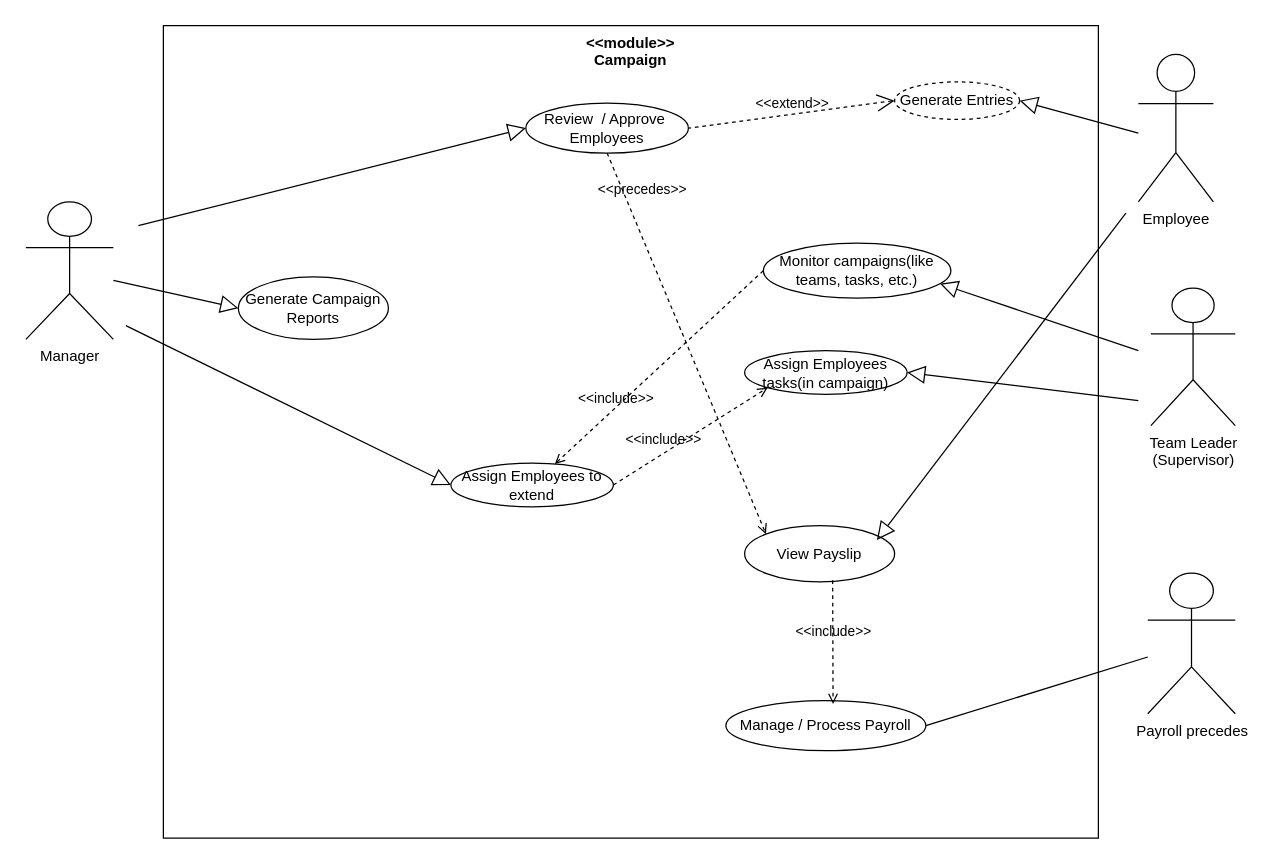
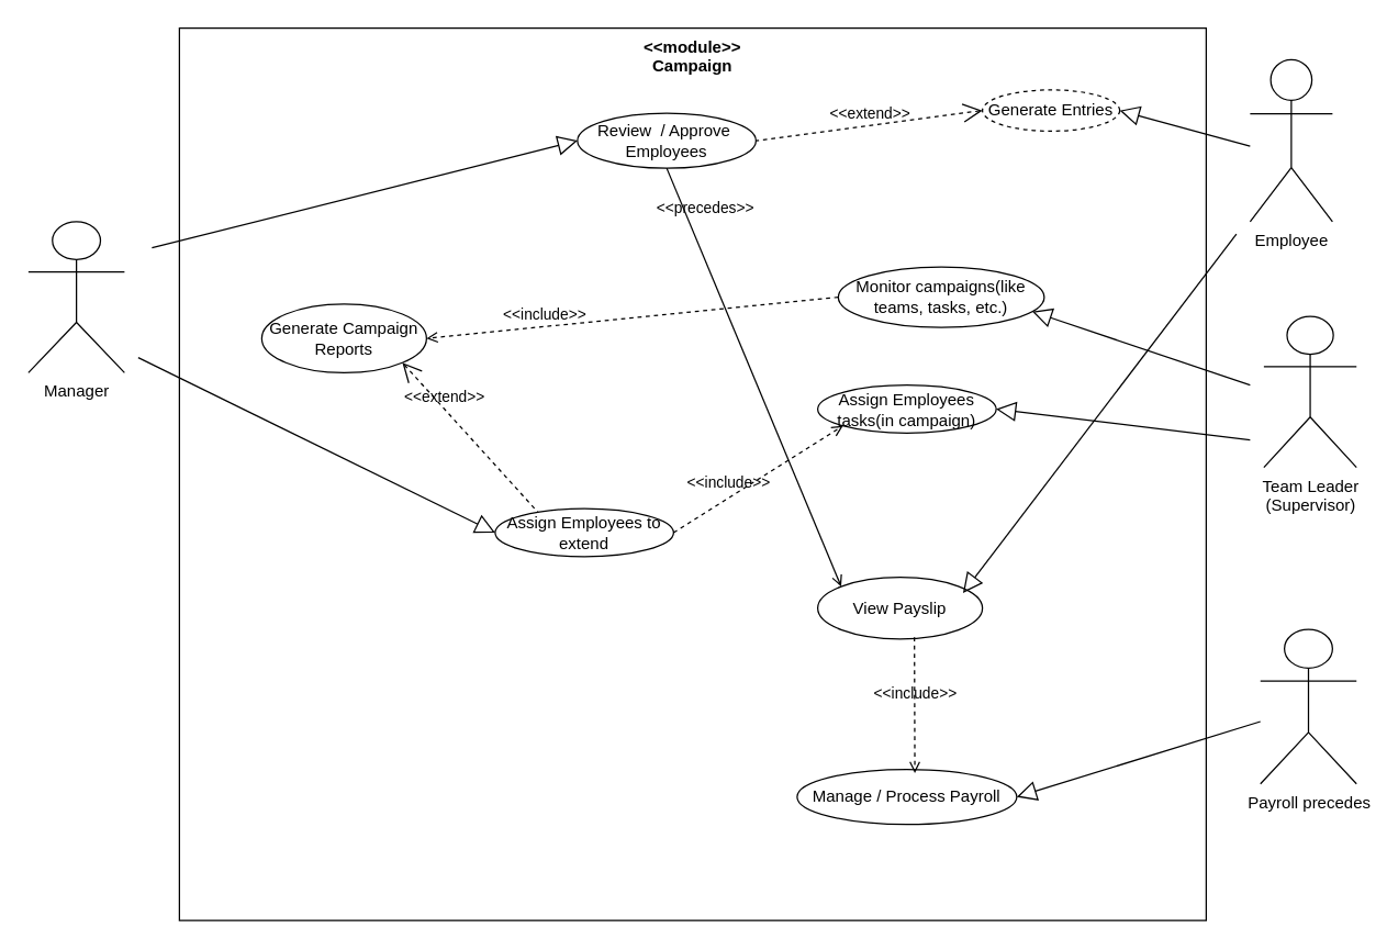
- <mxCell id="19" value="" style="edgeStyle=none;html=1;endArrow=block;endFill=0;endSize=12;verticalAlign=bottom;rounded=0;entryX=0;entryY=0.5;entryDx=0;entryDy=0;" parent="1" source="3" target="11" edge="1"><mxGeometry width="160" relative="1" as="geometry"><mxPoint x="330" y="223.995" as="sourcePoint" /><mxPoint x="450" y="199.45" as="targetPoint" /></mxGeometry></mxCell>
- <mxCell id="24" value="&amp;lt;&amp;lt;precedes&amp;gt;&amp;gt;" style="edgeStyle=none;html=1;endArrow=open;verticalAlign=bottom;dashed=1;labelBackgroundColor=none;rounded=0;entryX=0;entryY=0;entryDx=0;entryDy=0;exitX=0.5;exitY=1;exitDx=0;exitDy=0;" parent="1" source="7" target="13" edge="1"><mxGeometry x="-0.723" y="11" width="160" relative="1" as="geometry"><mxPoint x="510" y="130" as="sourcePoint" /><mxPoint x="700" y="260" as="targetPoint" /><mxPoint as="offset" /></mxGeometry></mxCell>
+ <mxCell id="24" value="&amp;lt;&amp;lt;precedes&amp;gt;&amp;gt;" style="edgeStyle=none;html=1;endArrow=open;verticalAlign=bottom;dashed=0;labelBackgroundColor=none;rounded=0;entryX=0;entryY=0;entryDx=0;entryDy=0;exitX=0.5;exitY=1;exitDx=0;exitDy=0;" parent="1" source="7" target="13" edge="1"><mxGeometry x="-0.723" y="11" width="160" relative="1" as="geometry"><mxPoint x="510" y="130" as="sourcePoint" /><mxPoint x="700" y="260" as="targetPoint" /><mxPoint as="offset" /></mxGeometry></mxCell>
- <mxCell id="20" value="&amp;lt;&amp;lt;include&amp;gt;&amp;gt;" style="edgeStyle=none;html=1;endArrow=open;verticalAlign=bottom;dashed=1;labelBackgroundColor=none;rounded=0;exitX=0;exitY=0.5;exitDx=0;exitDy=0;" parent="1" source="18" target="22" edge="1"><mxGeometry x="0.425" y="1" width="160" relative="1" as="geometry"><mxPoint x="630" y="242" as="sourcePoint" /><mxPoint x="480" y="250" as="targetPoint" /><mxPoint as="offset" /></mxGeometry></mxCell>
+ <mxCell id="20" value="&amp;lt;&amp;lt;include&amp;gt;&amp;gt;" style="edgeStyle=none;html=1;endArrow=open;verticalAlign=bottom;dashed=1;labelBackgroundColor=none;rounded=0;entryX=1;entryY=0.5;entryDx=0;entryDy=0;exitX=0;exitY=0.5;exitDx=0;exitDy=0;" parent="1" source="18" target="11" edge="1"><mxGeometry x="0.425" y="1" width="160" relative="1" as="geometry"><mxPoint x="630" y="242" as="sourcePoint" /><mxPoint x="480" y="250" as="targetPoint" /><mxPoint as="offset" /></mxGeometry></mxCell>
+ <mxCell id="12" value="&amp;lt;&amp;lt;extend&amp;gt;&amp;gt;" style="edgeStyle=none;html=1;startArrow=open;endArrow=none;startSize=12;verticalAlign=bottom;dashed=1;labelBackgroundColor=none;rounded=0;entryX=0.258;entryY=0.149;entryDx=0;entryDy=0;exitX=1;exitY=1;exitDx=0;exitDy=0;entryPerimeter=0;" parent="1" source="11" target="22" edge="1"><mxGeometry x="-0.388" y="-1" width="160" relative="1" as="geometry"><mxPoint x="570" y="228" as="sourcePoint" /><mxPoint x="730" y="228" as="targetPoint" /><mxPoint as="offset" /><Array as="points" /></mxGeometry></mxCell>
- <mxCell id="16" value="" style="edgeStyle=none;html=1;endArrow=none;endFill=0;endSize=12;verticalAlign=bottom;rounded=0;entryX=1;entryY=0.5;entryDx=0;entryDy=0;" parent="1" source="5" target="9" edge="1"><mxGeometry width="160" relative="1" as="geometry"><mxPoint x="798.02" y="698.475" as="sourcePoint" /><mxPoint x="734" y="650" as="targetPoint" /></mxGeometry></mxCell>
+ <mxCell id="16" value="" style="edgeStyle=none;html=1;endArrow=block;endFill=0;endSize=12;verticalAlign=bottom;rounded=0;entryX=1;entryY=0.5;entryDx=0;entryDy=0;" parent="1" source="5" target="9" edge="1"><mxGeometry width="160" relative="1" as="geometry"><mxPoint x="798.02" y="698.475" as="sourcePoint" /><mxPoint x="734" y="650" as="targetPoint" /></mxGeometry></mxCell>
